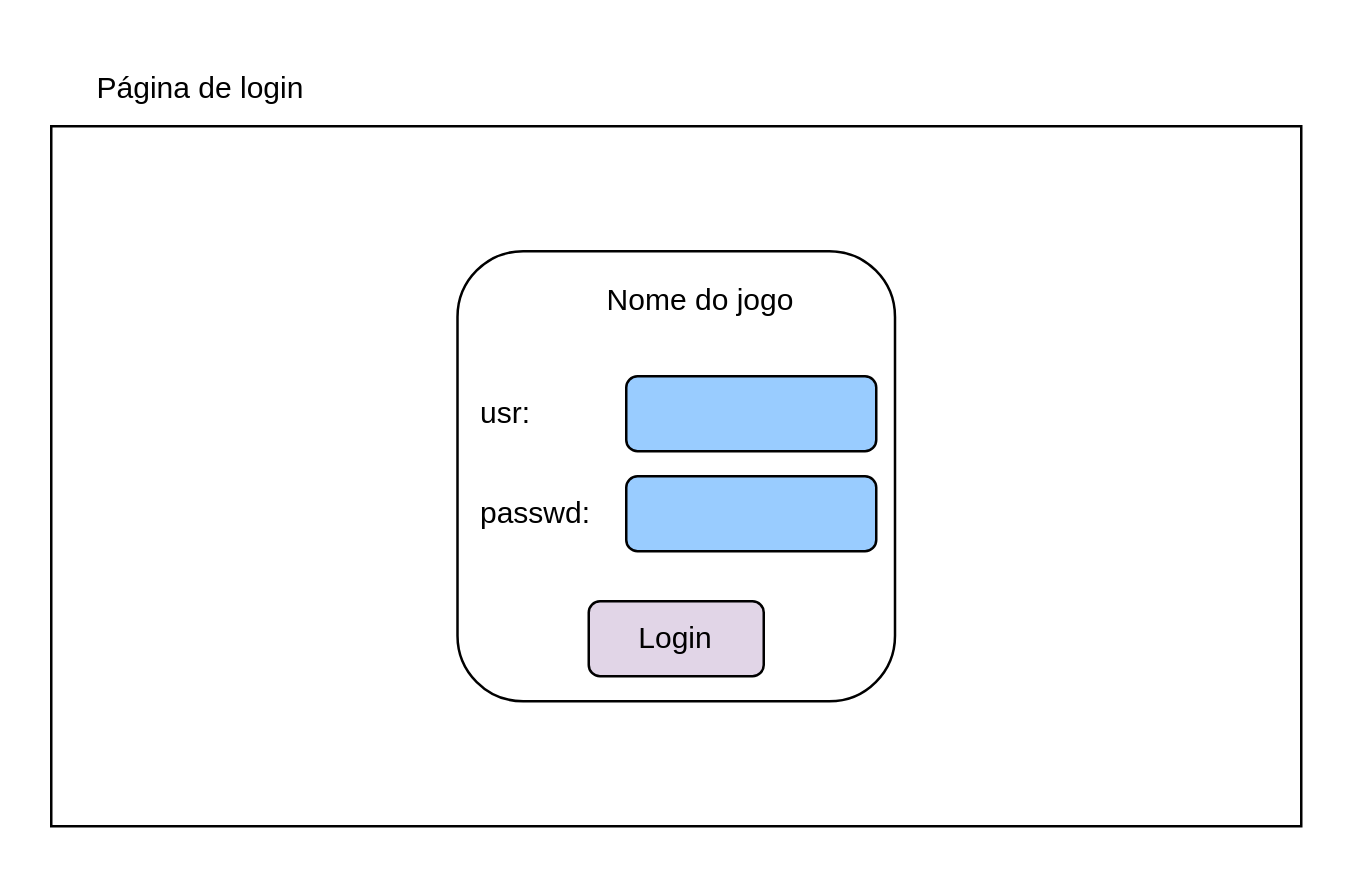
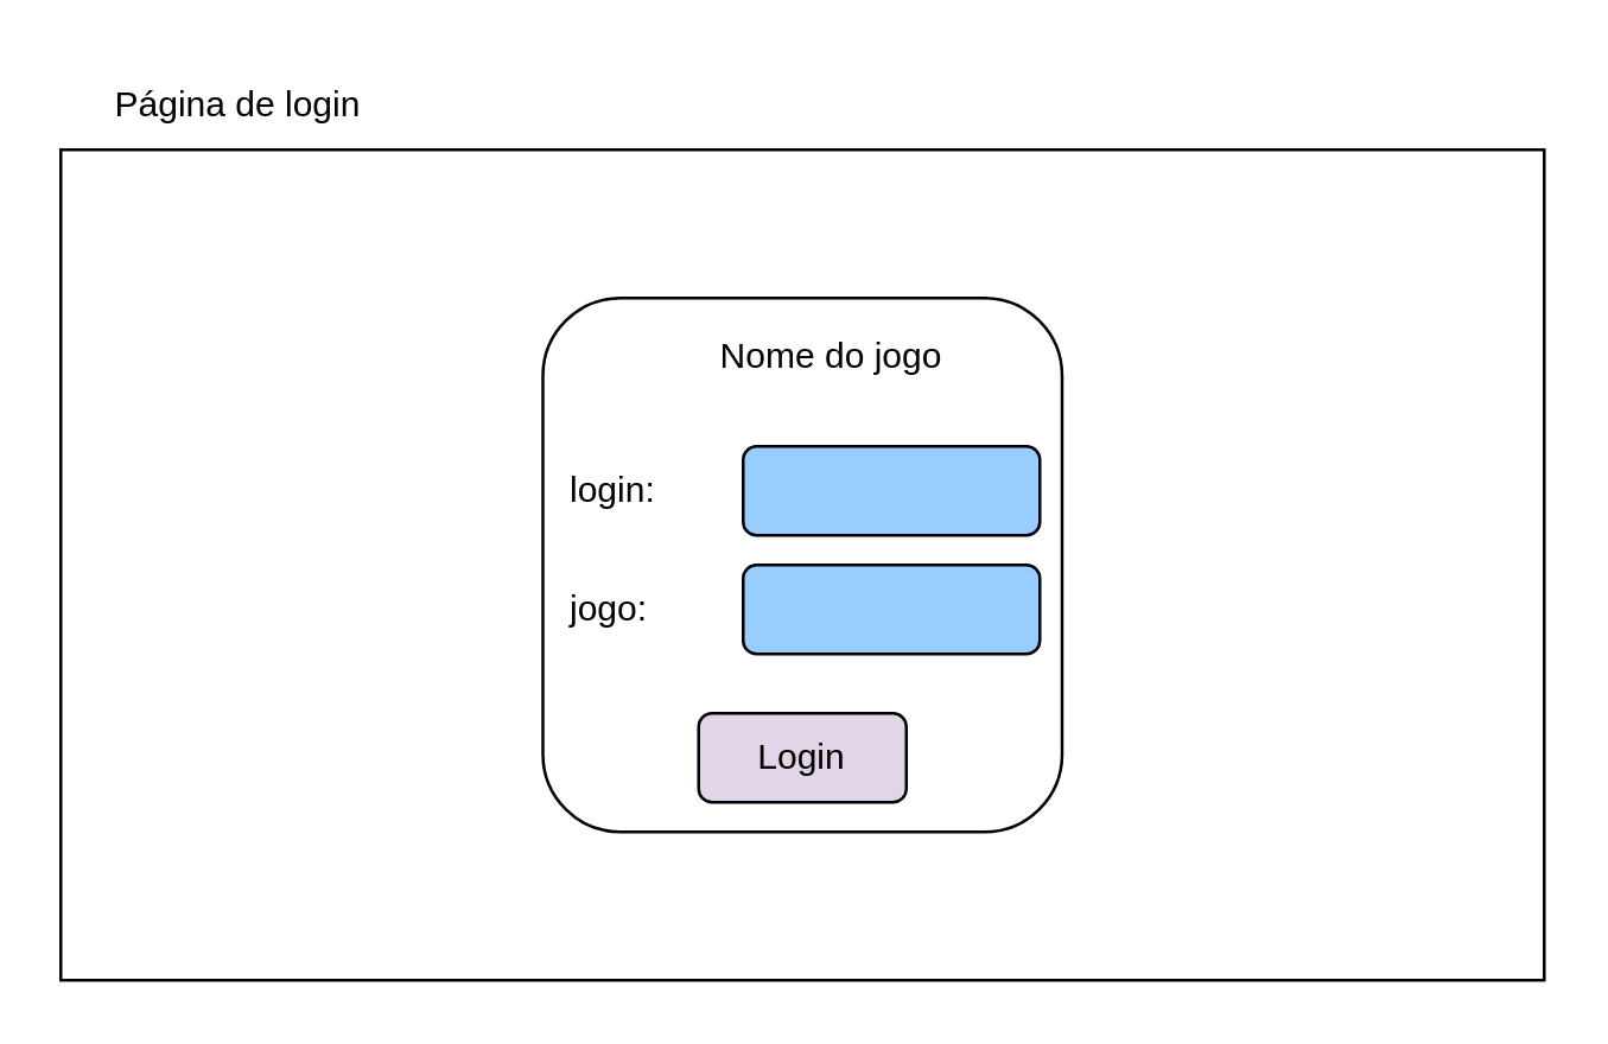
- <mxCell id="6" value="&lt;div align=&quot;left&quot;&gt;usr:&lt;/div&gt;" style="text;html=1;strokeColor=none;fillColor=none;align=left;verticalAlign=middle;whiteSpace=wrap;rounded=0;" vertex="1" parent="1"><mxGeometry x="190" y="150" width="60" height="30" as="geometry" /></mxCell>
+ <mxCell id="6" value="&lt;div align=&quot;left&quot;&gt;login:&lt;/div&gt;" style="text;html=1;strokeColor=none;fillColor=none;align=left;verticalAlign=middle;whiteSpace=wrap;rounded=0;" vertex="1" parent="1"><mxGeometry x="190" y="150" width="60" height="30" as="geometry" /></mxCell>
- <mxCell id="7" value="passwd: " style="text;html=1;strokeColor=none;fillColor=none;align=left;verticalAlign=middle;whiteSpace=wrap;rounded=0;" vertex="1" parent="1"><mxGeometry x="190" y="190" width="60" height="30" as="geometry" /></mxCell>
+ <mxCell id="7" value="jogo: " style="text;html=1;strokeColor=none;fillColor=none;align=left;verticalAlign=middle;whiteSpace=wrap;rounded=0;" vertex="1" parent="1"><mxGeometry x="190" y="190" width="60" height="30" as="geometry" /></mxCell>
